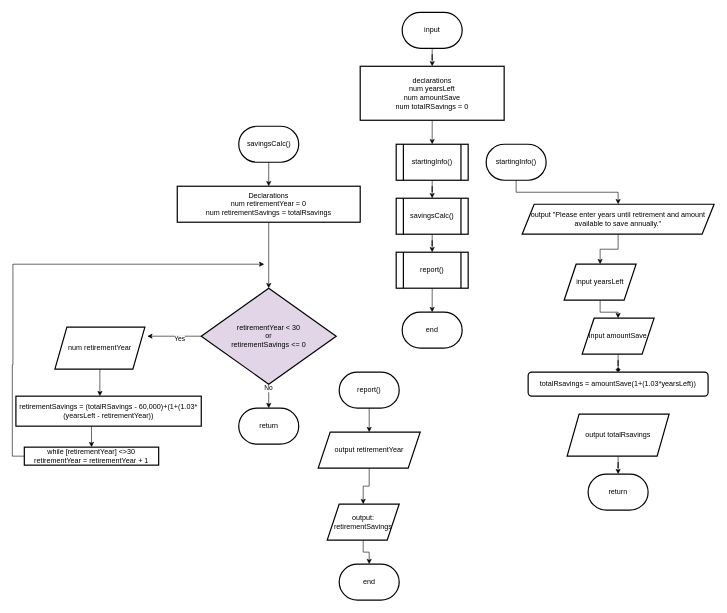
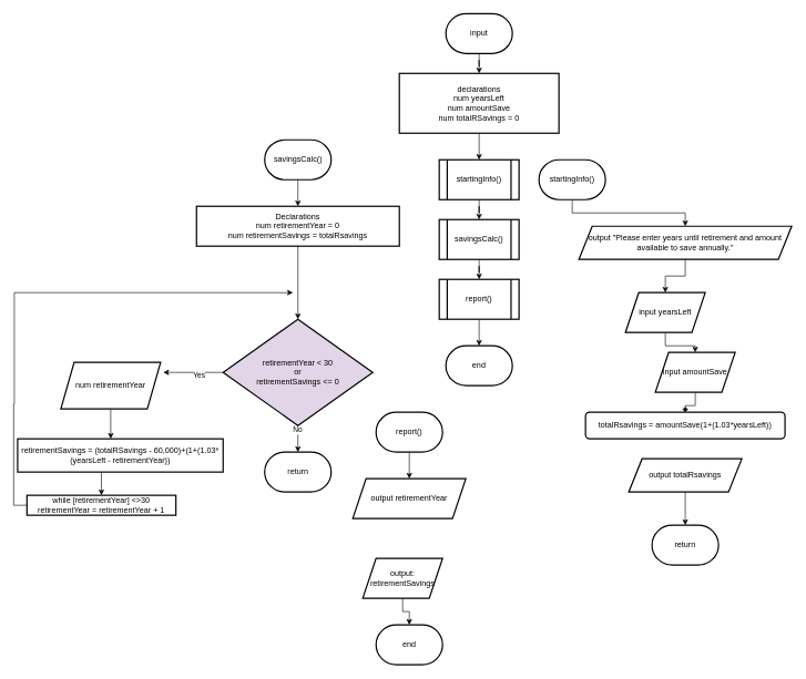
- <mxCell id="20" value="input amountSave" style="shape=parallelogram;perimeter=parallelogramPerimeter;whiteSpace=wrap;html=1;fixedSize=1;strokeWidth=2;" vertex="1" parent="1"><mxGeometry x="970" y="530" width="120" height="60" as="geometry" /></mxCell>
+ <mxCell id="20" value="input amountSave" style="shape=parallelogram;perimeter=parallelogramPerimeter;whiteSpace=wrap;html=1;fixedSize=1;strokeWidth=2;" vertex="1" parent="1"><mxGeometry x="985" y="530" width="120" height="60" as="geometry" /></mxCell>
- <mxCell id="23" value="output totalRsavings" style="shape=parallelogram;perimeter=parallelogramPerimeter;whiteSpace=wrap;html=1;fixedSize=1;strokeWidth=2;" vertex="1" parent="1"><mxGeometry x="945" y="690" width="170" height="70" as="geometry" /></mxCell>
+ <mxCell id="23" value="output totalRsavings" style="shape=parallelogram;perimeter=parallelogramPerimeter;whiteSpace=wrap;html=1;fixedSize=1;strokeWidth=2;" vertex="1" parent="1"><mxGeometry x="945" y="690" width="170" height="50" as="geometry" /></mxCell>
- <mxCell id="43" value="" style="edgeStyle=orthogonalEdgeStyle;rounded=0;orthogonalLoop=1;jettySize=auto;html=1;" edge="1" parent="1" source="44" target="46"><mxGeometry relative="1" as="geometry" /></mxCell>
